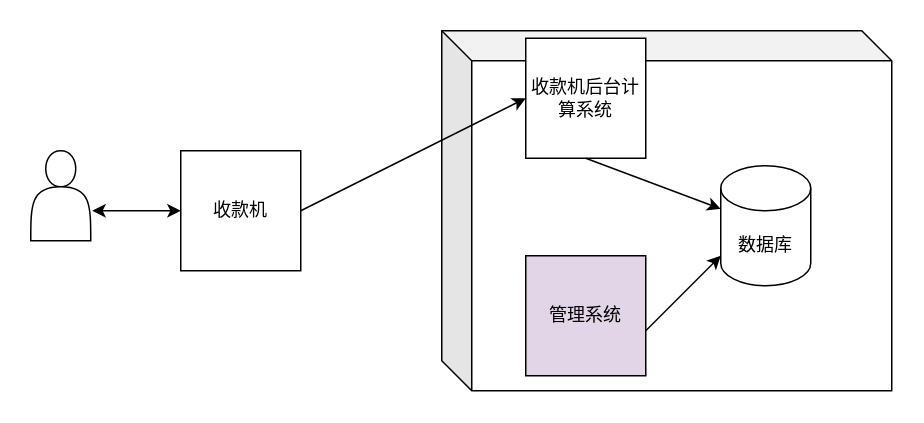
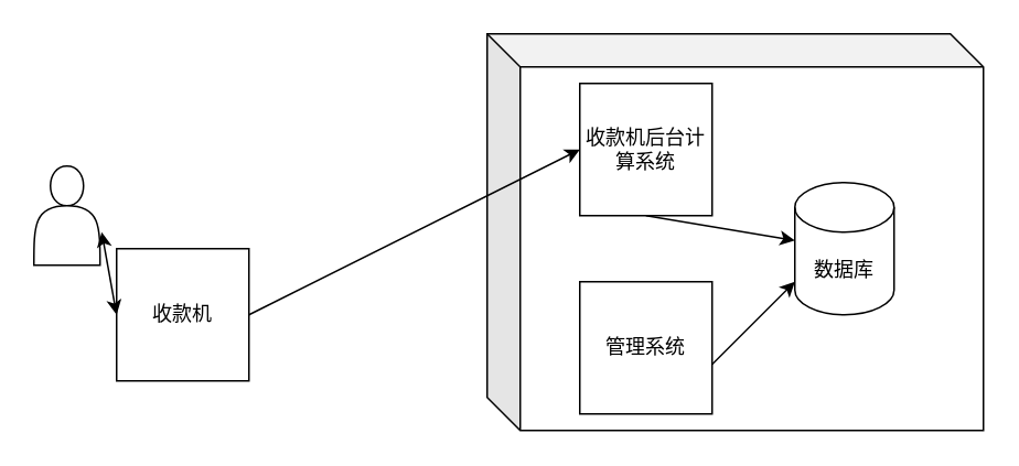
- <mxCell id="5" value="收款机后台计算系统" style="whiteSpace=wrap;html=1;aspect=fixed;" vertex="1" parent="1"><mxGeometry x="350" y="25" width="80" height="80" as="geometry" /></mxCell>
+ <mxCell id="5" value="收款机后台计算系统" style="whiteSpace=wrap;html=1;aspect=fixed;" vertex="1" parent="1"><mxGeometry x="350" y="50" width="80" height="80" as="geometry" /></mxCell>
- <mxCell id="3" value="收款机" style="whiteSpace=wrap;html=1;aspect=fixed;" vertex="1" parent="1"><mxGeometry x="120" y="100" width="80" height="80" as="geometry" /></mxCell>
+ <mxCell id="3" value="收款机" style="whiteSpace=wrap;html=1;aspect=fixed;" vertex="1" parent="1"><mxGeometry x="70" y="150" width="80" height="80" as="geometry" /></mxCell>
- <mxCell id="6" value="管理系统" style="whiteSpace=wrap;html=1;aspect=fixed;fillColor=#e1d5e7;" vertex="1" parent="1"><mxGeometry x="350" y="170" width="80" height="80" as="geometry" /></mxCell>
+ <mxCell id="6" value="管理系统" style="whiteSpace=wrap;html=1;aspect=fixed;" vertex="1" parent="1"><mxGeometry x="350" y="170" width="80" height="80" as="geometry" /></mxCell>
